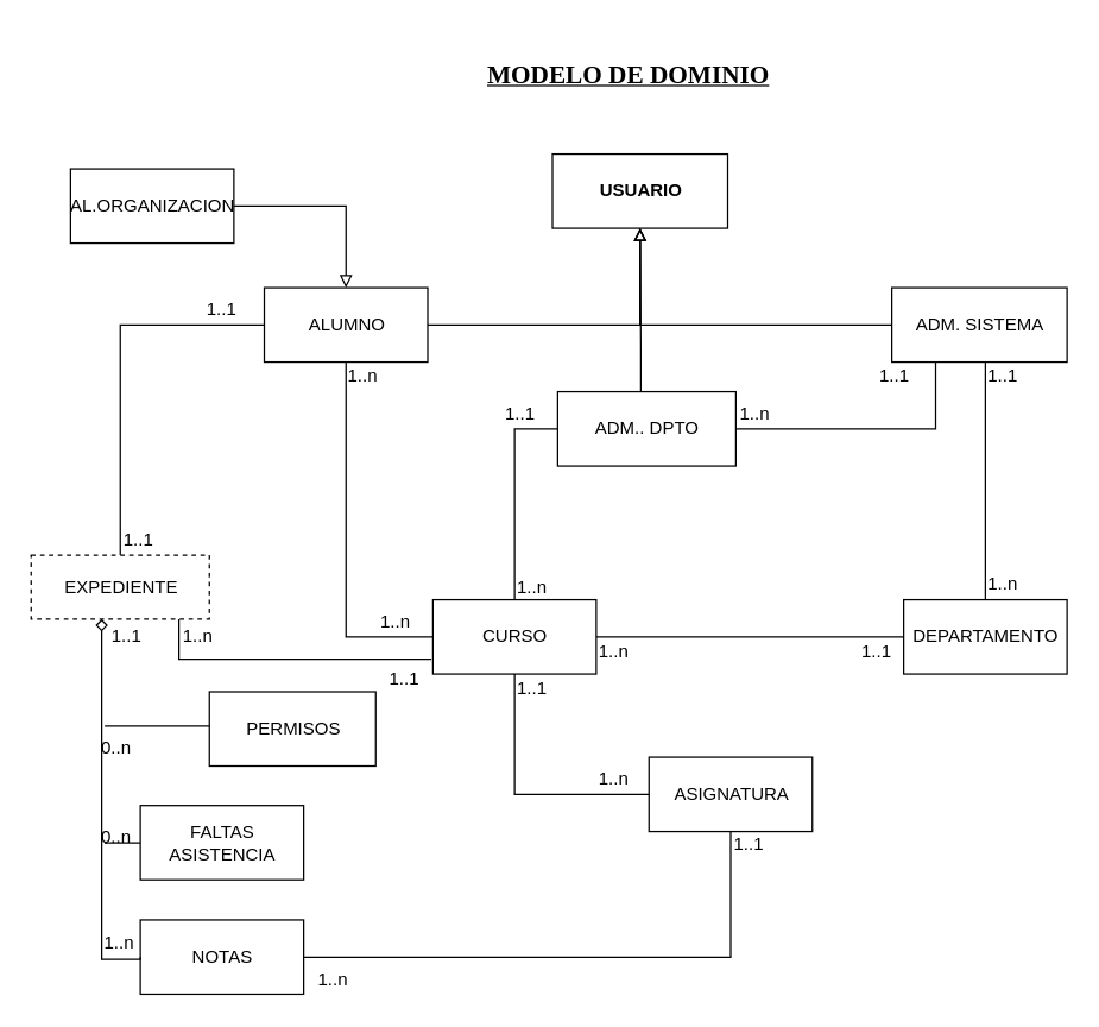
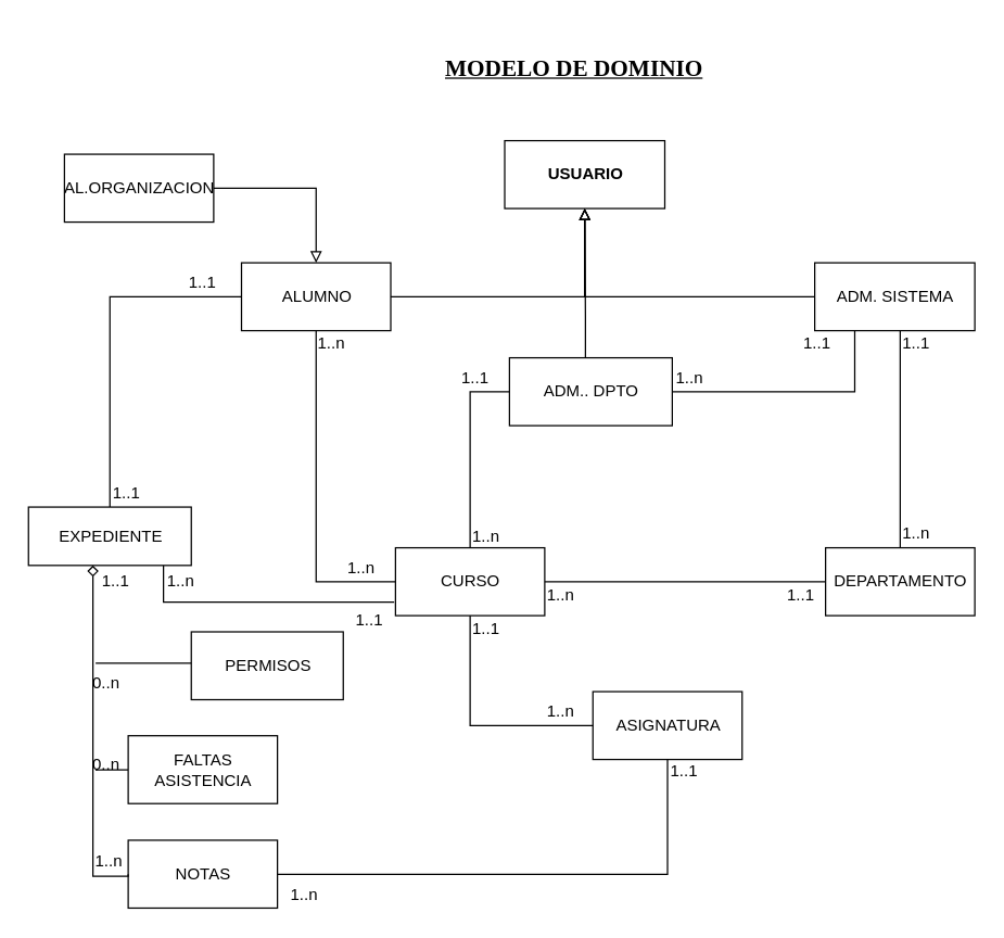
- <mxCell id="25" value="EXPEDIENTE" style="html=1;dashed=1;" vertex="1" parent="3"><mxGeometry y="270" width="120" height="43" as="geometry" /></mxCell>
+ <mxCell id="25" value="EXPEDIENTE" style="html=1;" vertex="1" parent="3"><mxGeometry y="270" width="120" height="43" as="geometry" /></mxCell>
